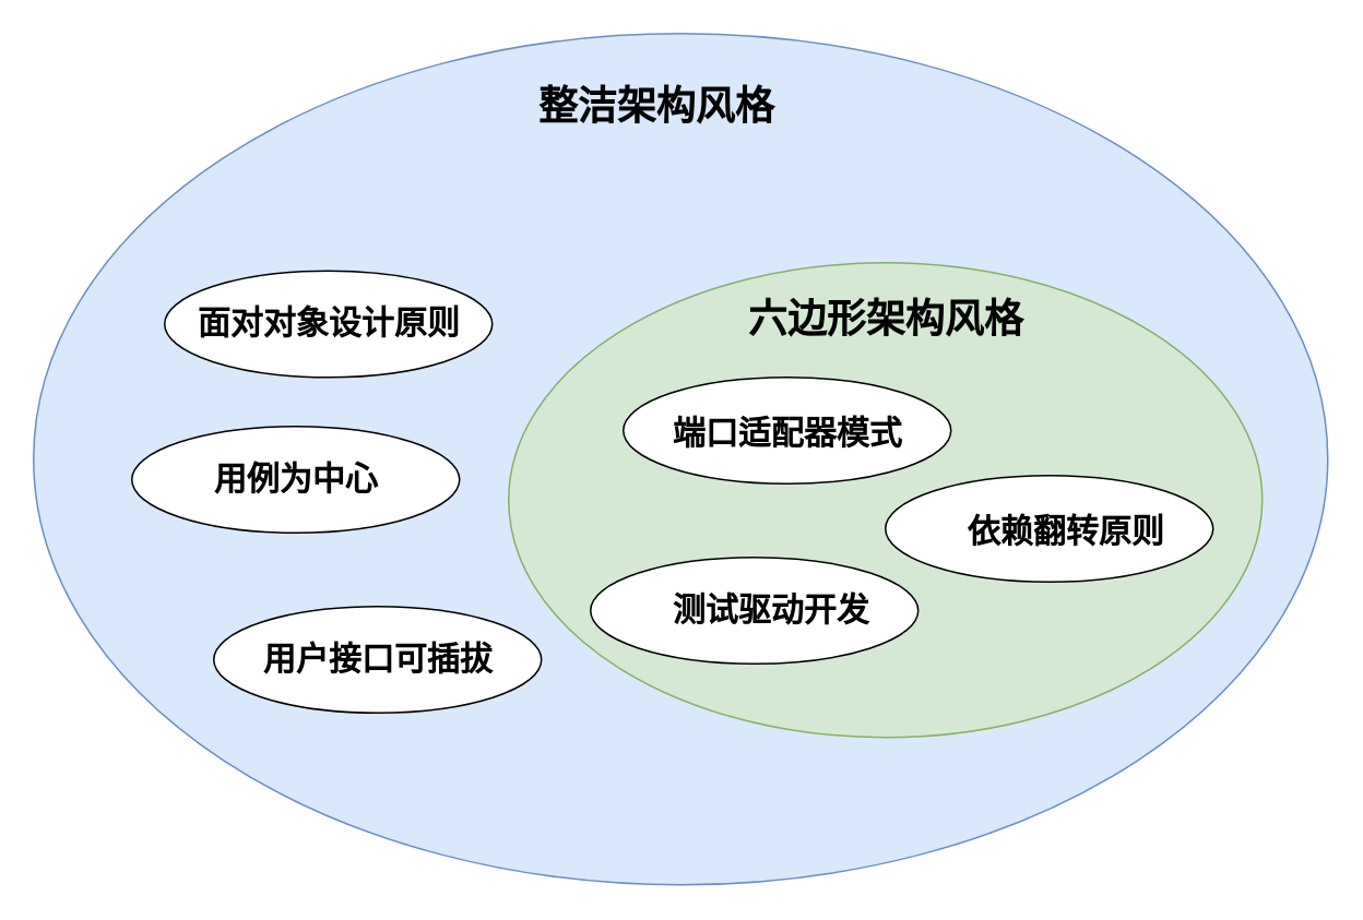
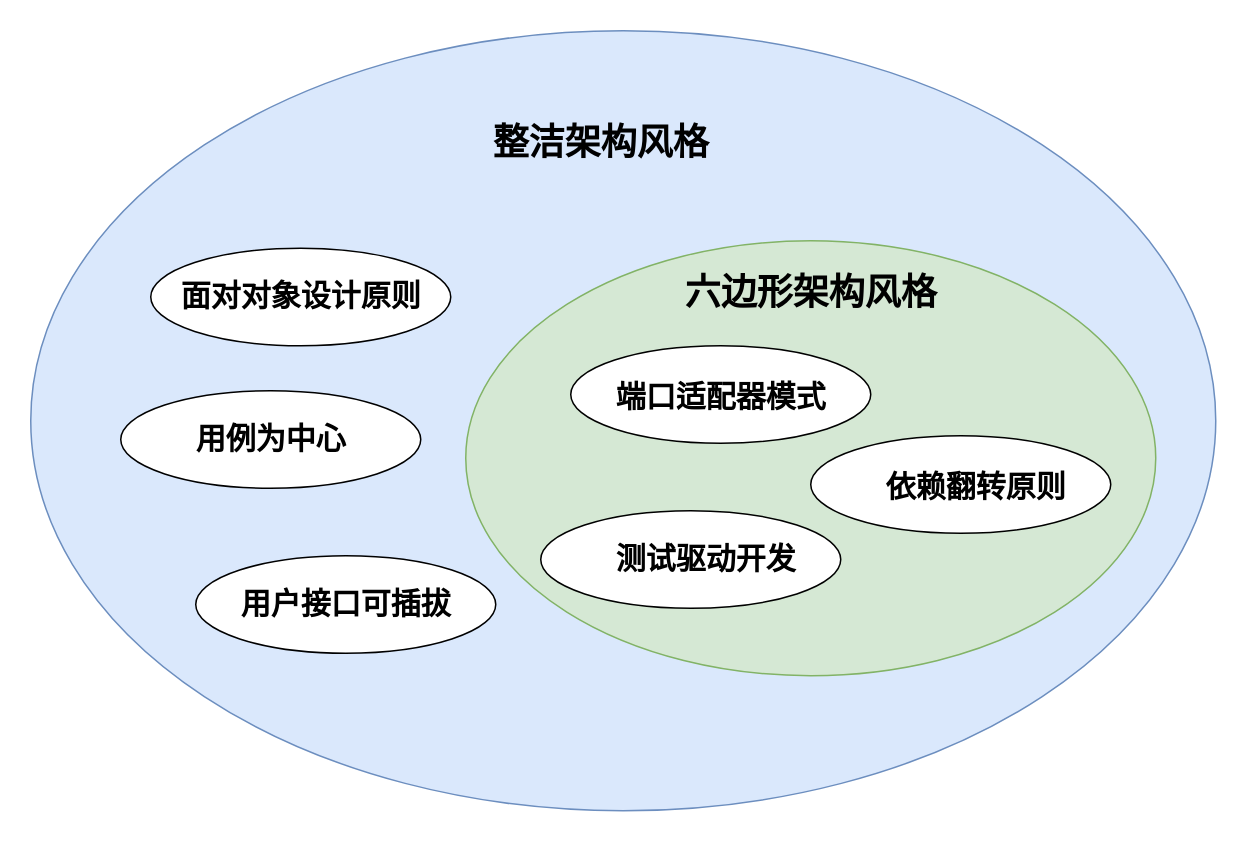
- <mxCell id="5" value="整洁架构风格" style="text;strokeColor=none;fillColor=none;html=1;fontSize=24;fontStyle=1;verticalAlign=middle;align=center;" vertex="1" parent="1"><mxGeometry x="300" y="40" width="200" height="50" as="geometry" /></mxCell>
+ <mxCell id="5" value="整洁架构风格" style="text;strokeColor=none;fillColor=none;html=1;fontSize=24;fontStyle=1;verticalAlign=middle;align=center;" vertex="1" parent="1"><mxGeometry x="300" y="70" width="200" height="50" as="geometry" /></mxCell>
